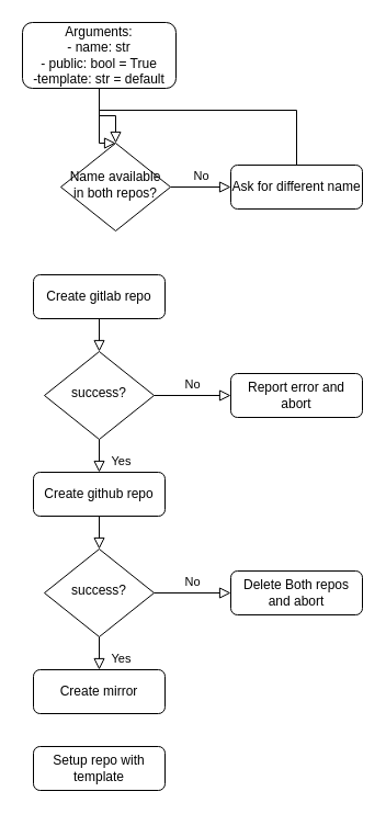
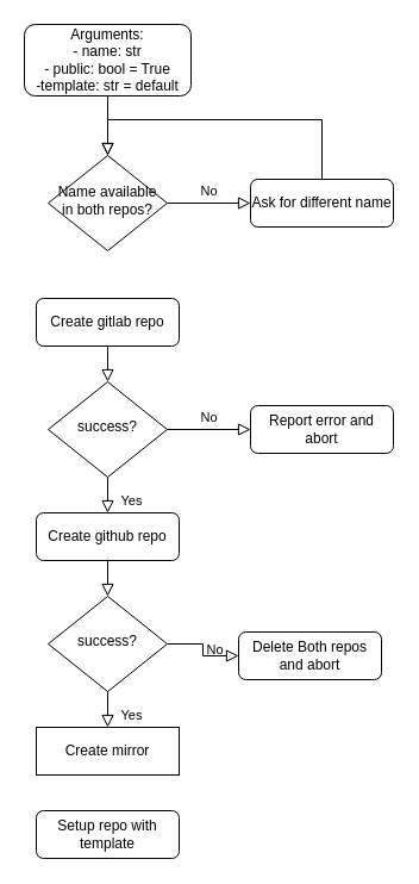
- <mxCell id="5" value="Name available in both repos?" style="rhombus;whiteSpace=wrap;html=1;shadow=0;fontFamily=Helvetica;fontSize=12;align=center;strokeWidth=1;spacing=6;spacingTop=-4;" parent="1" vertex="1"><mxGeometry x="55" y="130" width="100" height="80" as="geometry" /></mxCell>
+ <mxCell id="5" value="Name available in both repos?" style="rhombus;whiteSpace=wrap;html=1;shadow=0;fontFamily=Helvetica;fontSize=12;align=center;strokeWidth=1;spacing=6;spacingTop=-4;" parent="1" vertex="1"><mxGeometry x="40" y="130" width="100" height="80" as="geometry" /></mxCell>
- <mxCell id="18" value="Delete Both repos and abort" style="rounded=1;whiteSpace=wrap;html=1;fontSize=12;glass=0;strokeWidth=1;shadow=0;" vertex="1" parent="1"><mxGeometry x="210" y="520" width="120" height="40" as="geometry" /></mxCell>
+ <mxCell id="18" value="Delete Both repos and abort" style="rounded=1;whiteSpace=wrap;html=1;fontSize=12;glass=0;strokeWidth=1;shadow=0;" vertex="1" parent="1"><mxGeometry x="200" y="530" width="120" height="40" as="geometry" /></mxCell>
- <mxCell id="19" value="Create mirror" style="rounded=1;whiteSpace=wrap;html=1;fontSize=12;glass=0;strokeWidth=1;shadow=0;" vertex="1" parent="1"><mxGeometry x="30" y="610" width="120" height="40" as="geometry" /></mxCell>
+ <mxCell id="19" value="Create mirror" style="whiteSpace=wrap;html=1;fontSize=12;glass=0;strokeWidth=1;shadow=0;rounded=0;" vertex="1" parent="1"><mxGeometry x="30" y="610" width="120" height="40" as="geometry" /></mxCell>
